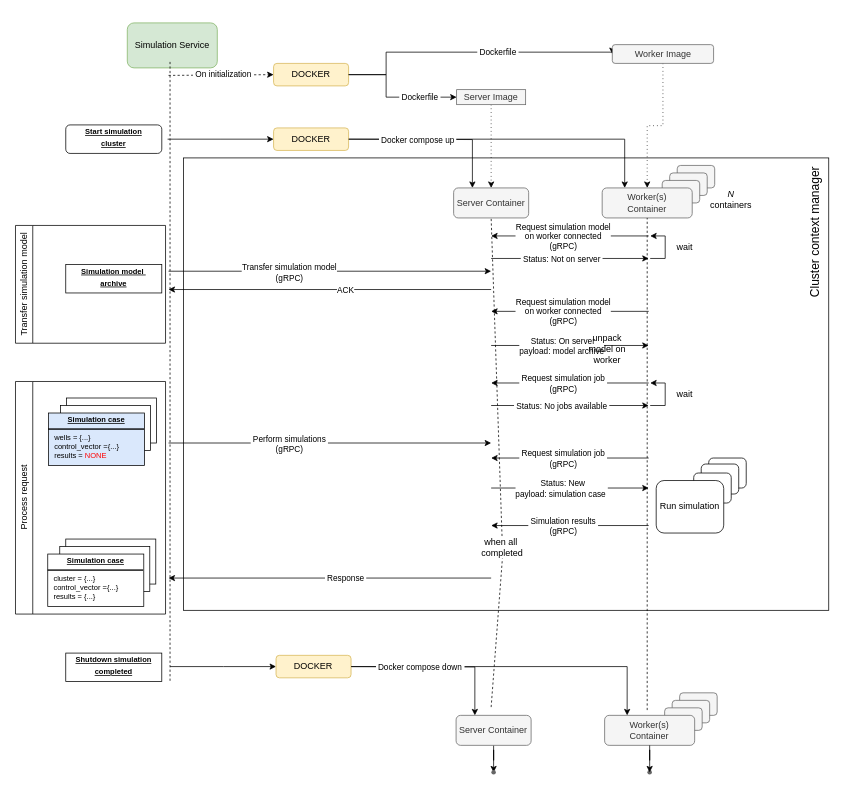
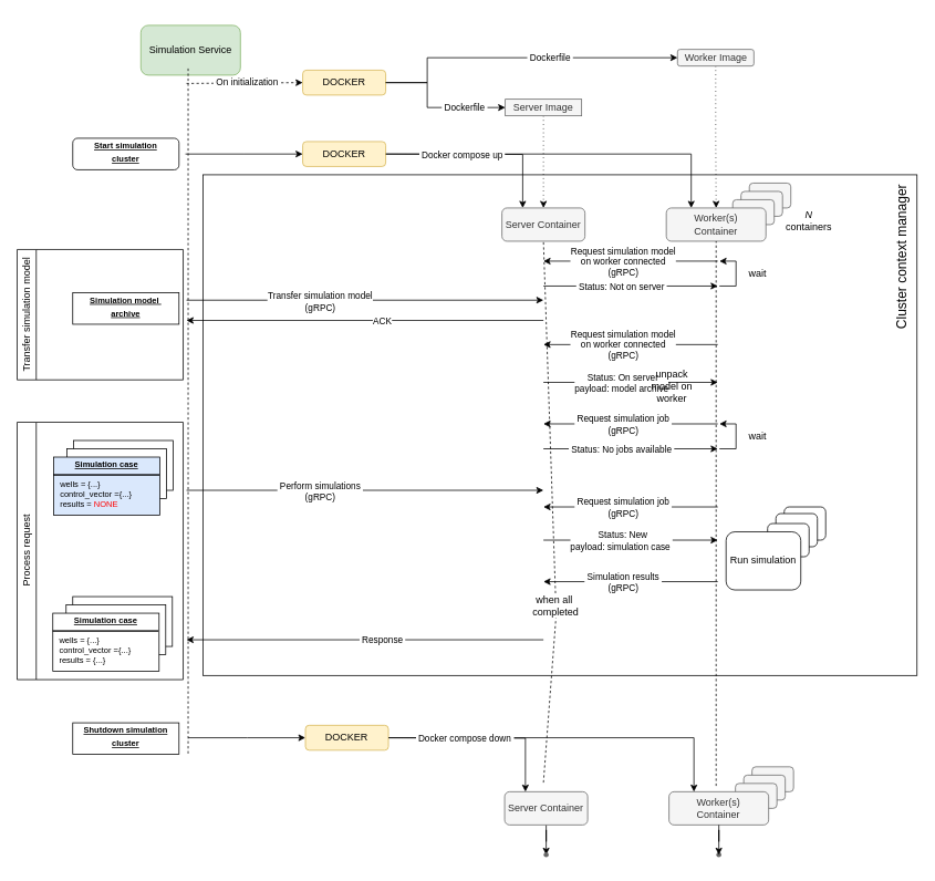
- <mxCell id="18" value="Worker Image" style="rounded=1;whiteSpace=wrap;html=1;fillColor=#f5f5f5;fontColor=#333333;strokeColor=#666666;" vertex="1" parent="2"><mxGeometry x="795.5" y="39" width="135" height="25" as="geometry" /></mxCell>
+ <mxCell id="18" value="Worker Image" style="rounded=1;whiteSpace=wrap;html=1;fillColor=#f5f5f5;fontColor=#333333;strokeColor=#666666;" vertex="1" parent="2"><mxGeometry x="795.5" y="39" width="92" height="20" as="geometry" /></mxCell>
- <mxCell id="77" value="&lt;p style=&quot;margin:0px;margin-top:4px;text-align:center;text-decoration:underline;&quot;&gt;&lt;b&gt;Simulation case&lt;/b&gt;&lt;/p&gt;&lt;hr style=&quot;border-style:solid;&quot;&gt;&lt;p style=&quot;margin:0px;margin-left:8px;&quot;&gt;cluster = {...}&lt;br&gt;control_vector ={...}&lt;br&gt;results =&lt;font style=&quot;color: rgb(0, 0, 0);&quot;&gt; &lt;font&gt;{...}&lt;/font&gt;&lt;/font&gt;&lt;/p&gt;" style="verticalAlign=top;align=left;overflow=fill;html=1;whiteSpace=wrap;fontSize=10;" vertex="1" parent="2"><mxGeometry x="43" y="718" width="128" height="70" as="geometry" /></mxCell>
+ <mxCell id="77" value="&lt;p style=&quot;margin:0px;margin-top:4px;text-align:center;text-decoration:underline;&quot;&gt;&lt;b&gt;Simulation case&lt;/b&gt;&lt;/p&gt;&lt;hr style=&quot;border-style:solid;&quot;&gt;&lt;p style=&quot;margin:0px;margin-left:8px;&quot;&gt;wells = {...}&lt;br&gt;control_vector ={...}&lt;br&gt;results =&lt;font style=&quot;color: rgb(0, 0, 0);&quot;&gt; &lt;font&gt;{...}&lt;/font&gt;&lt;/font&gt;&lt;/p&gt;" style="verticalAlign=top;align=left;overflow=fill;html=1;whiteSpace=wrap;fontSize=10;" vertex="1" parent="2"><mxGeometry x="43" y="718" width="128" height="70" as="geometry" /></mxCell>
- <mxCell id="74" value="&lt;p style=&quot;margin:0px;margin-top:4px;text-align:center;text-decoration:underline;&quot;&gt;&lt;b&gt;Shutdown simulation&lt;/b&gt;&lt;/p&gt;&lt;p style=&quot;margin:0px;margin-top:4px;text-align:center;text-decoration:underline;&quot;&gt;&lt;b&gt;completed&lt;/b&gt;&lt;/p&gt;" style="verticalAlign=top;align=left;overflow=fill;html=1;whiteSpace=wrap;fontSize=10;" vertex="1" parent="2"><mxGeometry x="67" y="850" width="128" height="38" as="geometry" /></mxCell>
+ <mxCell id="74" value="&lt;p style=&quot;margin:0px;margin-top:4px;text-align:center;text-decoration:underline;&quot;&gt;&lt;b&gt;Shutdown simulation&lt;/b&gt;&lt;/p&gt;&lt;p style=&quot;margin:0px;margin-top:4px;text-align:center;text-decoration:underline;&quot;&gt;&lt;b&gt;cluster&lt;/b&gt;&lt;/p&gt;" style="verticalAlign=top;align=left;overflow=fill;html=1;whiteSpace=wrap;fontSize=10;" vertex="1" parent="2"><mxGeometry x="67" y="850" width="128" height="38" as="geometry" /></mxCell>
